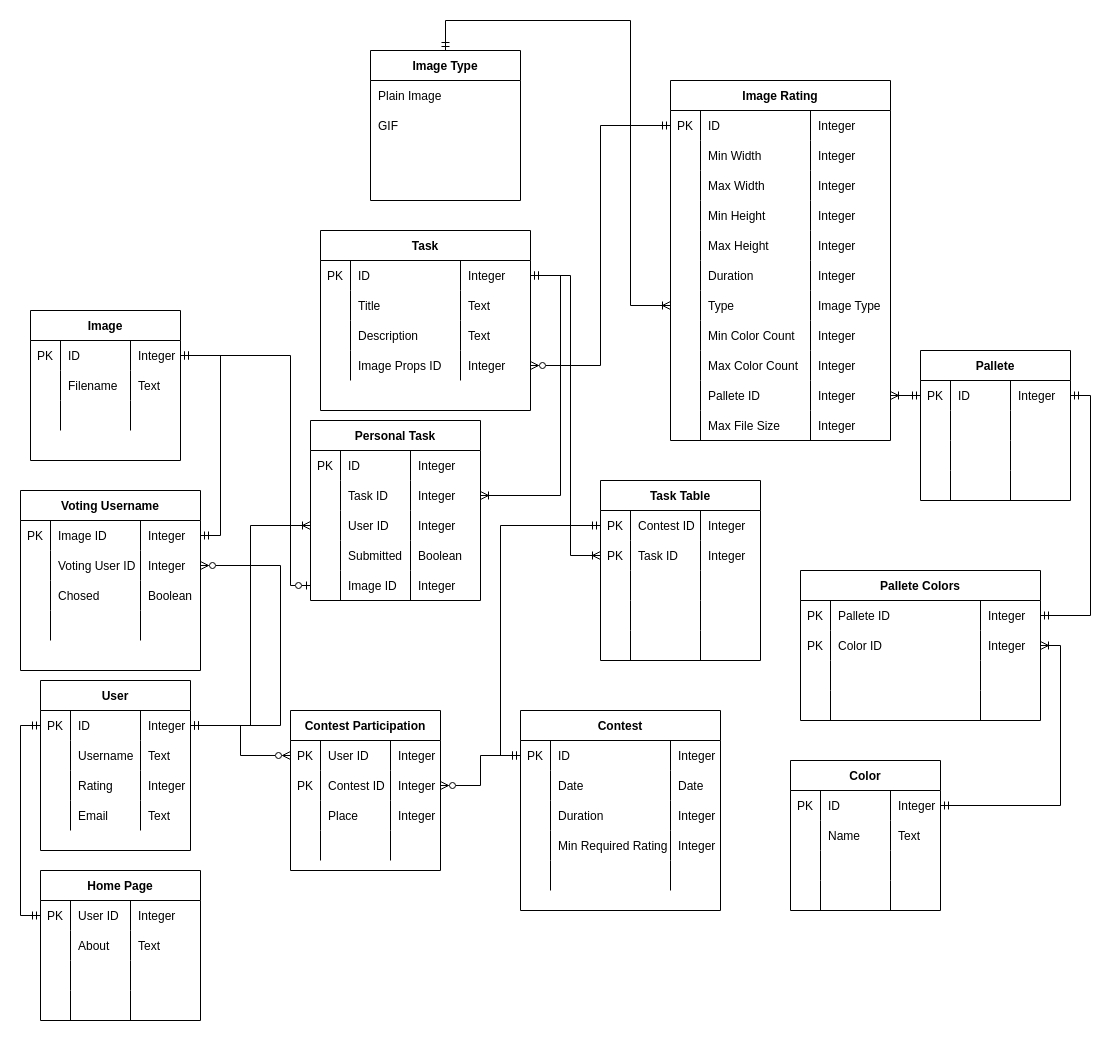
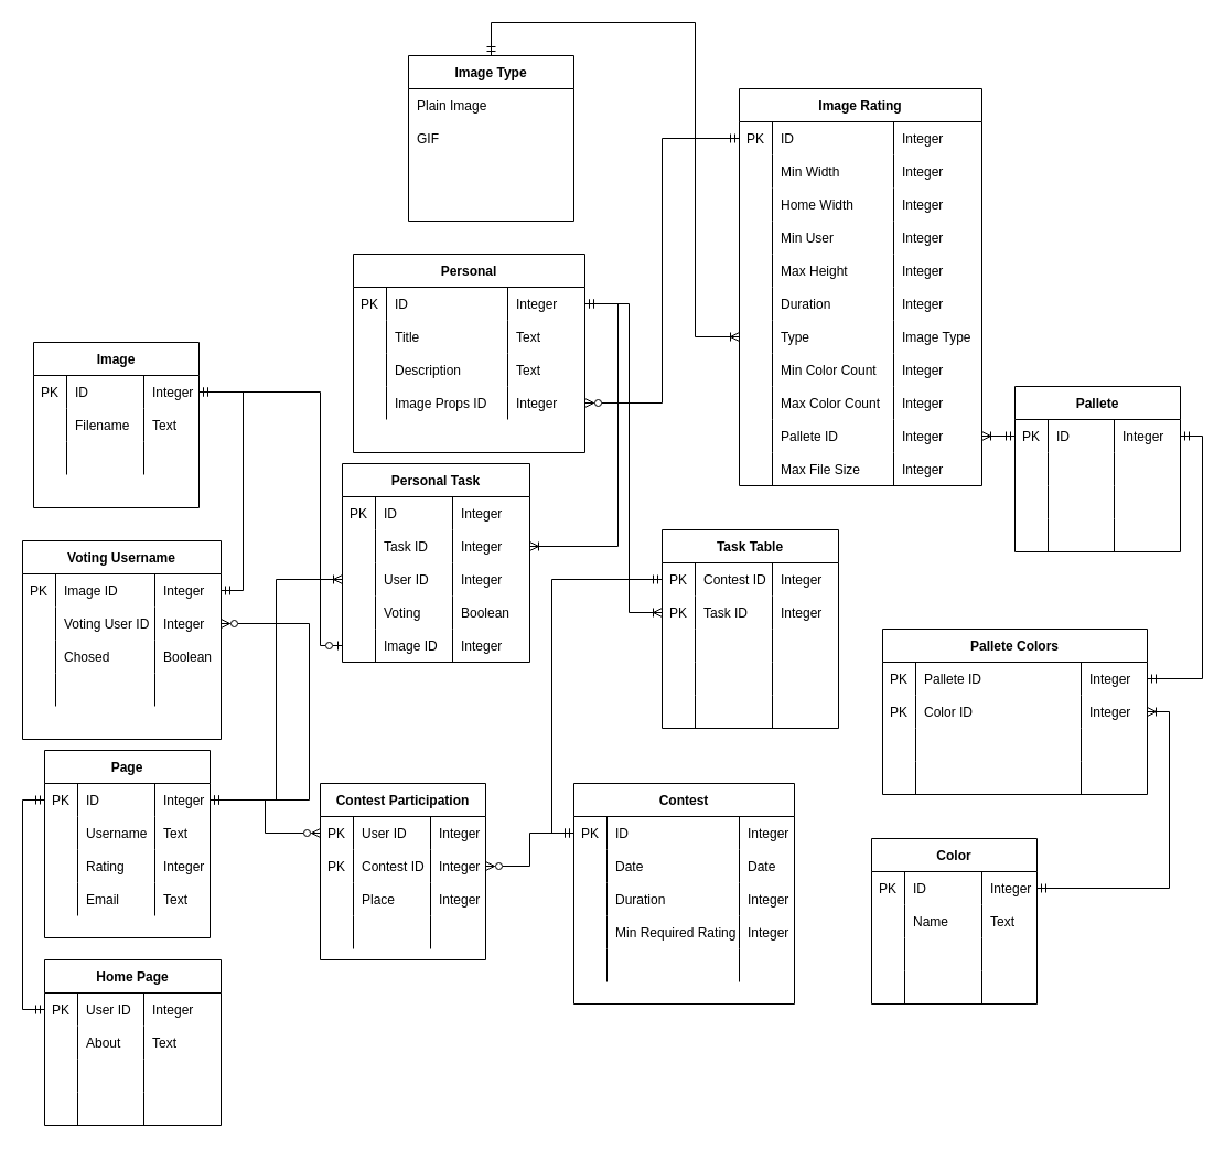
- <mxCell id="128" value="Max Width" style="shape=partialRectangle;connectable=0;fillColor=none;top=0;left=0;bottom=0;right=0;align=left;spacingLeft=6;overflow=hidden;" parent="126" vertex="1"><mxGeometry x="30" width="110" height="30" as="geometry"><mxRectangle width="110" height="30" as="alternateBounds" /></mxGeometry></mxCell>
+ <mxCell id="128" value="Home Width" style="shape=partialRectangle;connectable=0;fillColor=none;top=0;left=0;bottom=0;right=0;align=left;spacingLeft=6;overflow=hidden;" parent="126" vertex="1"><mxGeometry x="30" width="110" height="30" as="geometry"><mxRectangle width="110" height="30" as="alternateBounds" /></mxGeometry></mxCell>
- <mxCell id="132" value="Min Height" style="shape=partialRectangle;connectable=0;fillColor=none;top=0;left=0;bottom=0;right=0;align=left;spacingLeft=6;overflow=hidden;" parent="130" vertex="1"><mxGeometry x="30" width="110" height="30" as="geometry"><mxRectangle width="110" height="30" as="alternateBounds" /></mxGeometry></mxCell>
+ <mxCell id="132" value="Min User" style="shape=partialRectangle;connectable=0;fillColor=none;top=0;left=0;bottom=0;right=0;align=left;spacingLeft=6;overflow=hidden;" parent="130" vertex="1"><mxGeometry x="30" width="110" height="30" as="geometry"><mxRectangle width="110" height="30" as="alternateBounds" /></mxGeometry></mxCell>
- <mxCell id="57" value="Task" style="shape=table;startSize=30;container=1;collapsible=1;childLayout=tableLayout;fixedRows=1;rowLines=0;fontStyle=1;align=center;resizeLast=1;" parent="1" vertex="1"><mxGeometry x="320" y="230" width="210" height="180" as="geometry" /></mxCell>
+ <mxCell id="57" value="Personal" style="shape=table;startSize=30;container=1;collapsible=1;childLayout=tableLayout;fixedRows=1;rowLines=0;fontStyle=1;align=center;resizeLast=1;" parent="1" vertex="1"><mxGeometry x="320" y="230" width="210" height="180" as="geometry" /></mxCell>
- <mxCell id="89" value="Submitted" style="shape=partialRectangle;connectable=0;fillColor=none;top=0;left=0;bottom=0;right=0;align=left;spacingLeft=6;overflow=hidden;" parent="87" vertex="1"><mxGeometry x="30" width="70" height="30" as="geometry"><mxRectangle width="70" height="30" as="alternateBounds" /></mxGeometry></mxCell>
+ <mxCell id="89" value="Voting" style="shape=partialRectangle;connectable=0;fillColor=none;top=0;left=0;bottom=0;right=0;align=left;spacingLeft=6;overflow=hidden;" parent="87" vertex="1"><mxGeometry x="30" width="70" height="30" as="geometry"><mxRectangle width="70" height="30" as="alternateBounds" /></mxGeometry></mxCell>
- <mxCell id="2" value="User" style="shape=table;startSize=30;container=1;collapsible=1;childLayout=tableLayout;fixedRows=1;rowLines=0;fontStyle=1;align=center;resizeLast=1;" parent="1" vertex="1"><mxGeometry x="40" y="680" width="150" height="170" as="geometry" /></mxCell>
+ <mxCell id="2" value="Page" style="shape=table;startSize=30;container=1;collapsible=1;childLayout=tableLayout;fixedRows=1;rowLines=0;fontStyle=1;align=center;resizeLast=1;" parent="1" vertex="1"><mxGeometry x="40" y="680" width="150" height="170" as="geometry" /></mxCell>
